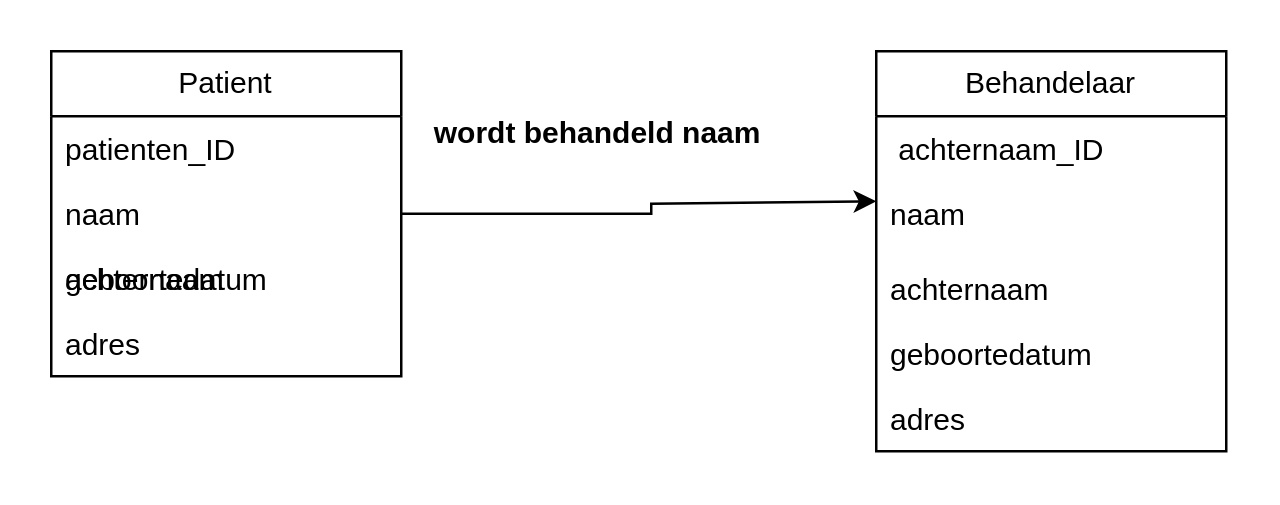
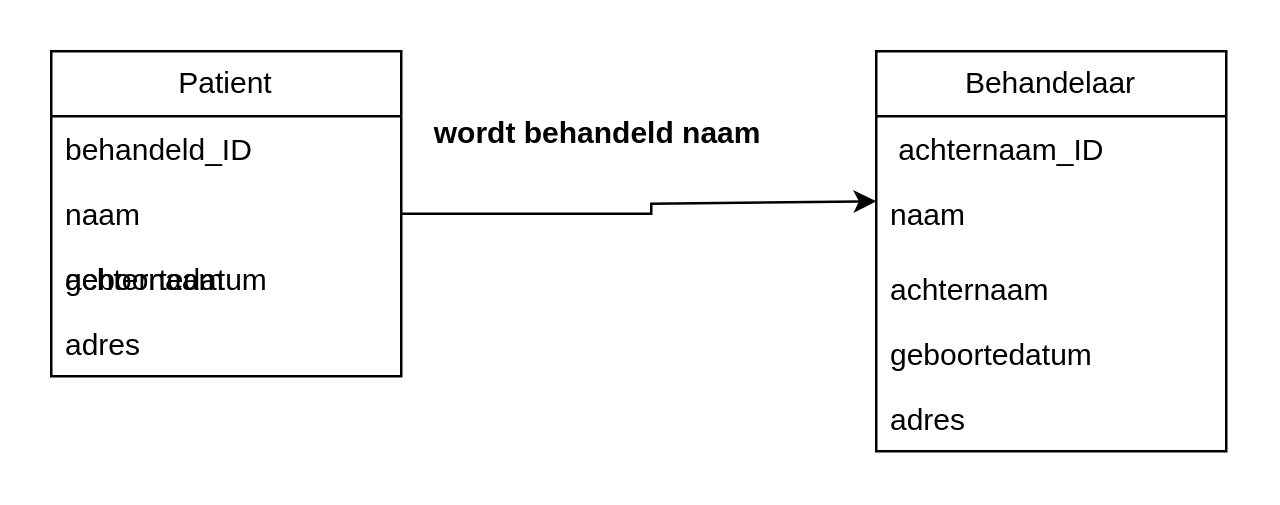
- <mxCell id="3" value="patienten_ID" style="text;strokeColor=none;fillColor=none;align=left;verticalAlign=top;spacingLeft=4;spacingRight=4;overflow=hidden;rotatable=0;points=[[0,0.5],[1,0.5]];portConstraint=eastwest;whiteSpace=wrap;html=1;" parent="2" vertex="1"><mxGeometry y="26" width="140" height="26" as="geometry" /></mxCell>
+ <mxCell id="3" value="behandeld_ID" style="text;strokeColor=none;fillColor=none;align=left;verticalAlign=top;spacingLeft=4;spacingRight=4;overflow=hidden;rotatable=0;points=[[0,0.5],[1,0.5]];portConstraint=eastwest;whiteSpace=wrap;html=1;" parent="2" vertex="1"><mxGeometry y="26" width="140" height="26" as="geometry" /></mxCell>
